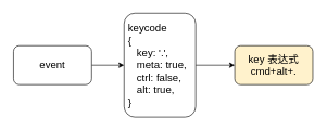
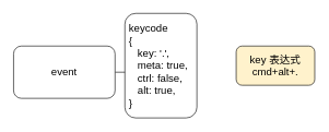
- <mxCell id="3" value="event" style="rounded=1;whiteSpace=wrap;html=1;fontSize=16;" vertex="1" parent="1"><mxGeometry x="20" y="70" width="120" height="60" as="geometry" /></mxCell>
+ <mxCell id="3" value="event" style="rounded=1;whiteSpace=wrap;html=1;fontSize=16;" vertex="1" parent="1"><mxGeometry x="20" y="70" width="155" height="80" as="geometry" /></mxCell>
- <mxCell id="4" style="edgeStyle=orthogonalEdgeStyle;rounded=0;orthogonalLoop=1;jettySize=auto;html=1;entryX=0;entryY=0.5;entryDx=0;entryDy=0;fontSize=16;" edge="1" parent="1" source="5" target="6"><mxGeometry relative="1" as="geometry" /></mxCell>
